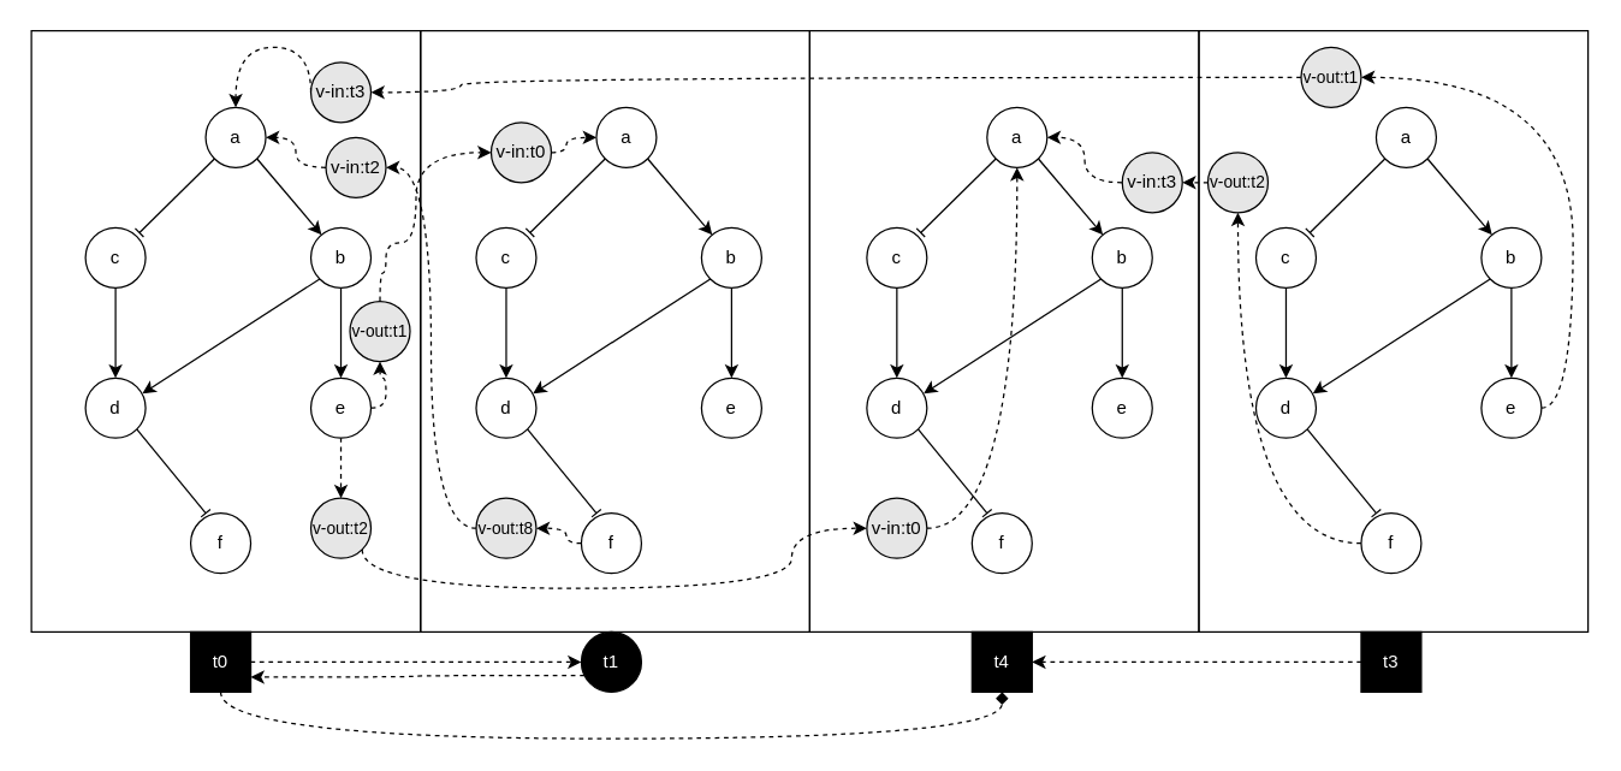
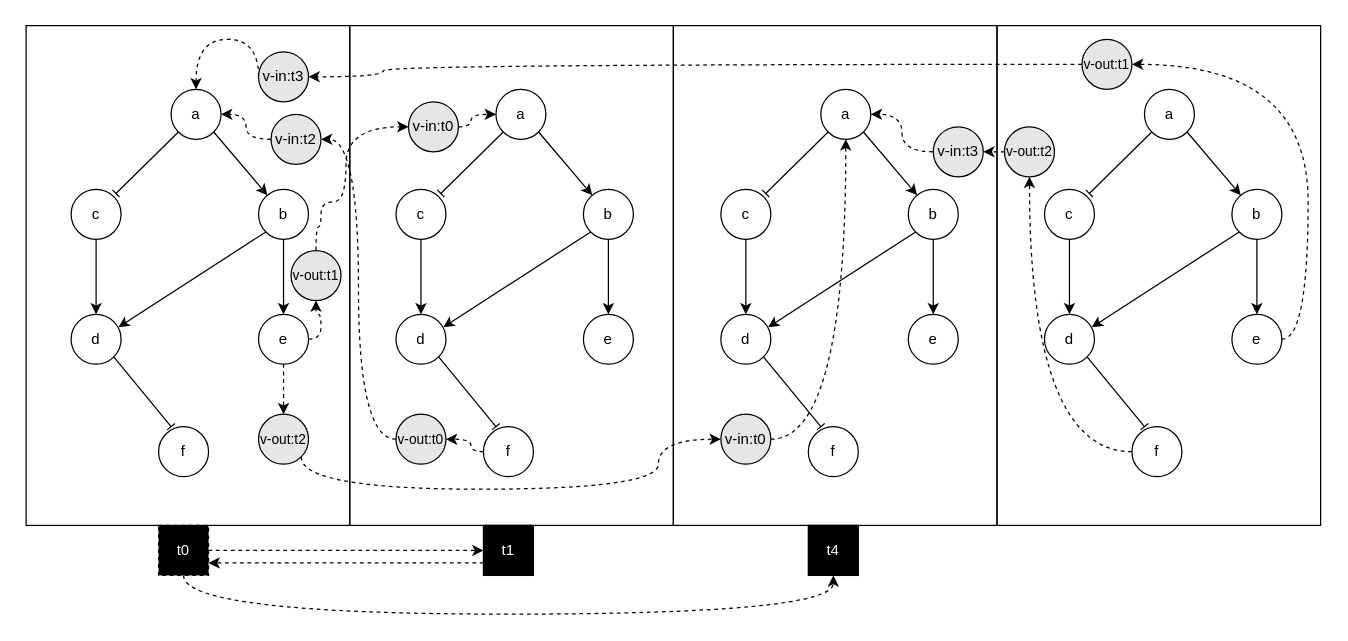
- <mxCell id="82" value="&lt;font style=&quot;font-size: 11px;&quot;&gt;v-out:t8&lt;/font&gt;" style="ellipse;whiteSpace=wrap;html=1;aspect=fixed;fillColor=#E6E6E6;" vertex="1" parent="1"><mxGeometry x="316" y="331" width="40" height="40" as="geometry" /></mxCell>
+ <mxCell id="82" value="&lt;font style=&quot;font-size: 11px;&quot;&gt;v-out:t0&lt;/font&gt;" style="ellipse;whiteSpace=wrap;html=1;aspect=fixed;fillColor=#E6E6E6;" vertex="1" parent="1"><mxGeometry x="316" y="331" width="40" height="40" as="geometry" /></mxCell>
- <mxCell id="61" value="&lt;font color=&quot;#ffffff&quot;&gt;t0&lt;/font&gt;" style="rounded=0;whiteSpace=wrap;html=1;fillColor=#000000;" parent="1" vertex="1"><mxGeometry x="126" y="420" width="40" height="40" as="geometry" /></mxCell>
+ <mxCell id="61" value="&lt;font color=&quot;#ffffff&quot;&gt;t0&lt;/font&gt;" style="rounded=0;whiteSpace=wrap;html=1;fillColor=#000000;dashed=1;" parent="1" vertex="1"><mxGeometry x="126" y="420" width="40" height="40" as="geometry" /></mxCell>
- <mxCell id="63" value="&lt;font color=&quot;#ffffff&quot;&gt;t1&lt;/font&gt;" style="ellipse;whiteSpace=wrap;html=1;fillColor=#000000;" parent="1" vertex="1"><mxGeometry x="386" y="420" width="40" height="40" as="geometry" /></mxCell>
+ <mxCell id="63" value="&lt;font color=&quot;#ffffff&quot;&gt;t1&lt;/font&gt;" style="rounded=0;whiteSpace=wrap;html=1;fillColor=#000000;" parent="1" vertex="1"><mxGeometry x="386" y="420" width="40" height="40" as="geometry" /></mxCell>
- <mxCell id="65" style="edgeStyle=orthogonalEdgeStyle;curved=1;rounded=0;orthogonalLoop=1;jettySize=auto;html=1;exitX=0;exitY=0.5;exitDx=0;exitDy=0;entryX=1;entryY=0.5;entryDx=0;entryDy=0;dashed=1;" parent="1" source="66" target="64" edge="1"><mxGeometry relative="1" as="geometry" /></mxCell>
- <mxCell id="66" value="&lt;font color=&quot;#ffffff&quot;&gt;t3&lt;/font&gt;" style="rounded=0;whiteSpace=wrap;html=1;fillColor=#000000;" parent="1" vertex="1"><mxGeometry x="905" y="420" width="40" height="40" as="geometry" /></mxCell>
- <mxCell id="60" style="edgeStyle=orthogonalEdgeStyle;curved=1;rounded=0;orthogonalLoop=1;jettySize=auto;html=1;exitX=0.5;exitY=1;exitDx=0;exitDy=0;entryX=0.5;entryY=1;entryDx=0;entryDy=0;dashed=1;endArrow=diamond;" parent="1" source="61" target="64" edge="1"><mxGeometry relative="1" as="geometry"><Array as="points"><mxPoint x="146" y="491" /><mxPoint x="666" y="491" /></Array></mxGeometry></mxCell>
+ <mxCell id="60" style="edgeStyle=orthogonalEdgeStyle;curved=1;rounded=0;orthogonalLoop=1;jettySize=auto;html=1;exitX=0.5;exitY=1;exitDx=0;exitDy=0;entryX=0.5;entryY=1;entryDx=0;entryDy=0;dashed=1;" parent="1" source="61" target="64" edge="1"><mxGeometry relative="1" as="geometry"><Array as="points"><mxPoint x="146" y="491" /><mxPoint x="666" y="491" /></Array></mxGeometry></mxCell>
